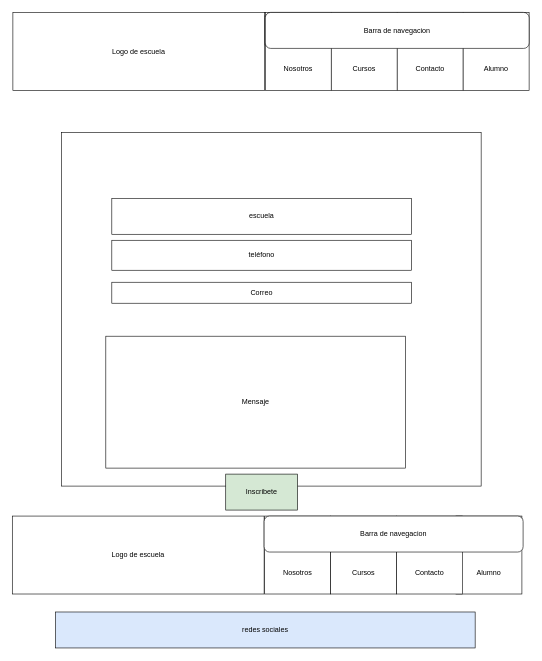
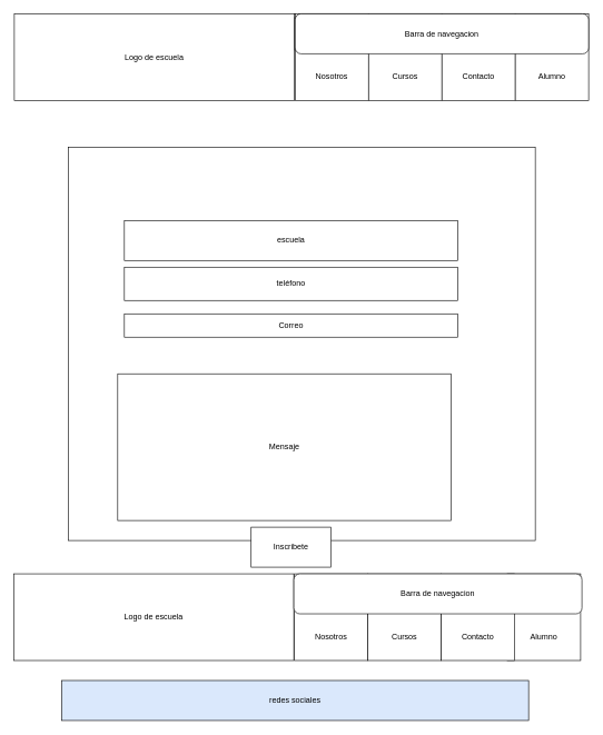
- <mxCell id="20" value="Inscribete" style="rounded=0;whiteSpace=wrap;html=1;fillColor=#d5e8d4;" vertex="1" parent="1"><mxGeometry x="376" y="790" width="120" height="60" as="geometry" /></mxCell>
+ <mxCell id="20" value="Inscribete" style="rounded=0;whiteSpace=wrap;html=1;" vertex="1" parent="1"><mxGeometry x="376" y="790" width="120" height="60" as="geometry" /></mxCell>
